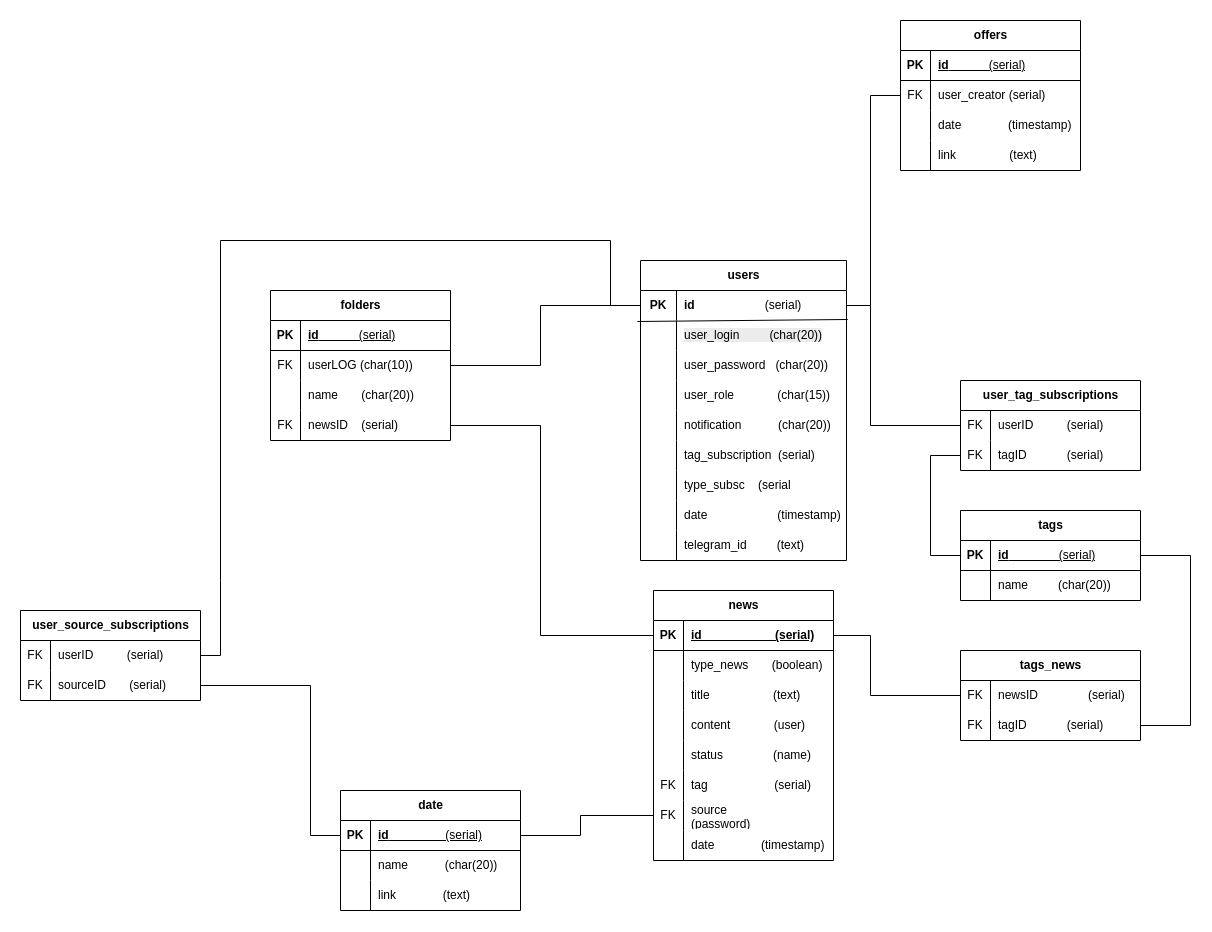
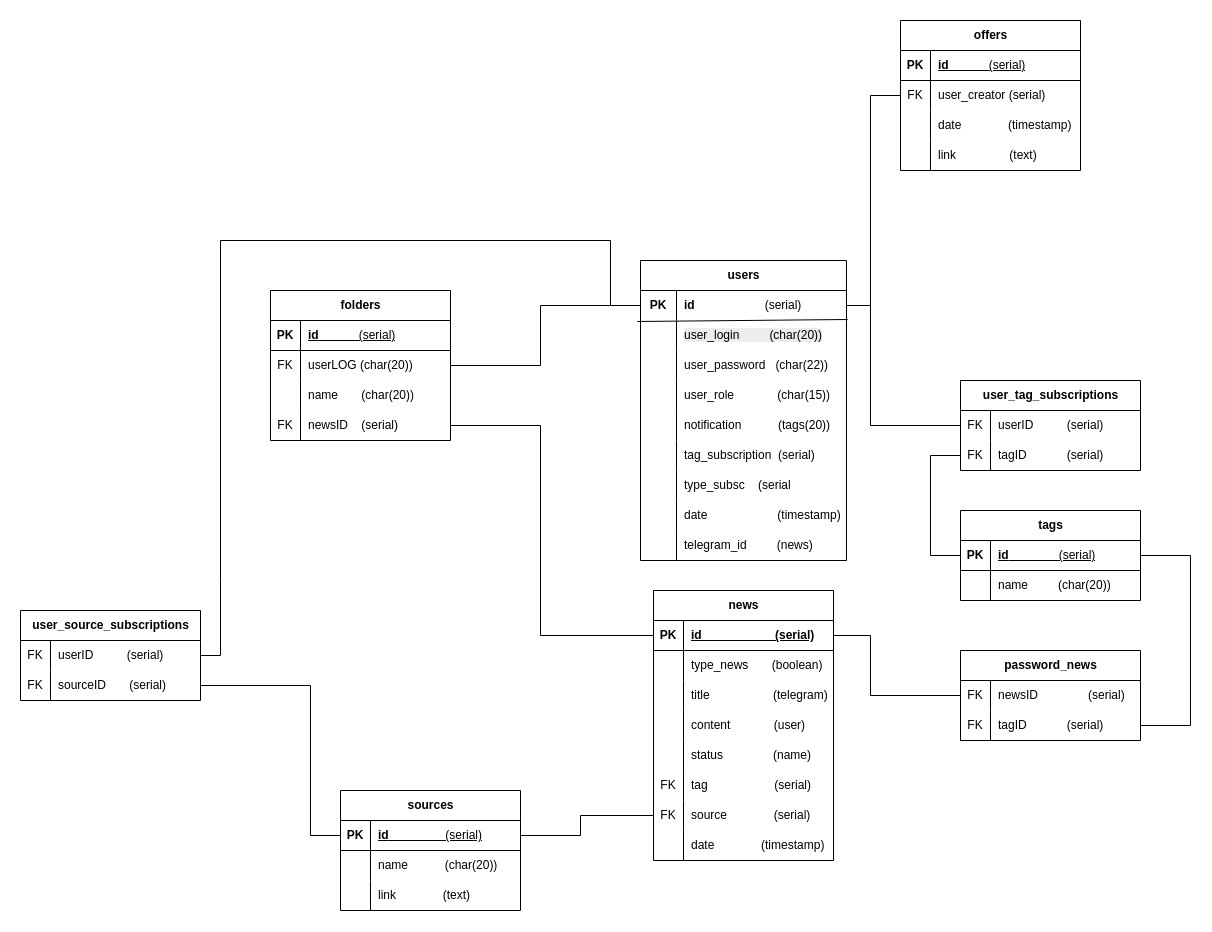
- <mxCell id="8" value="userLOG (char(10))&amp;nbsp; &amp;nbsp; &amp;nbsp; &amp;nbsp;" style="shape=partialRectangle;connectable=0;fillColor=none;top=0;left=0;bottom=0;right=0;align=left;spacingLeft=6;overflow=hidden;whiteSpace=wrap;html=1;" parent="6" vertex="1"><mxGeometry x="30" width="150" height="30" as="geometry"><mxRectangle width="150" height="30" as="alternateBounds" /></mxGeometry></mxCell>
+ <mxCell id="8" value="userLOG (char(20))&amp;nbsp; &amp;nbsp; &amp;nbsp; &amp;nbsp;" style="shape=partialRectangle;connectable=0;fillColor=none;top=0;left=0;bottom=0;right=0;align=left;spacingLeft=6;overflow=hidden;whiteSpace=wrap;html=1;" parent="6" vertex="1"><mxGeometry x="30" width="150" height="30" as="geometry"><mxRectangle width="150" height="30" as="alternateBounds" /></mxGeometry></mxCell>
- <mxCell id="24" value="user_password&amp;nbsp; &amp;nbsp;(char(20))" style="shape=partialRectangle;connectable=0;fillColor=none;top=0;left=0;bottom=0;right=0;align=left;spacingLeft=6;overflow=hidden;whiteSpace=wrap;html=1;" parent="22" vertex="1"><mxGeometry x="36" width="170" height="30" as="geometry"><mxRectangle width="170" height="30" as="alternateBounds" /></mxGeometry></mxCell>
+ <mxCell id="24" value="user_password&amp;nbsp; &amp;nbsp;(char(22))" style="shape=partialRectangle;connectable=0;fillColor=none;top=0;left=0;bottom=0;right=0;align=left;spacingLeft=6;overflow=hidden;whiteSpace=wrap;html=1;" parent="22" vertex="1"><mxGeometry x="36" width="170" height="30" as="geometry"><mxRectangle width="170" height="30" as="alternateBounds" /></mxGeometry></mxCell>
- <mxCell id="30" value="notification&amp;nbsp; &amp;nbsp; &amp;nbsp; &amp;nbsp; &amp;nbsp; &amp;nbsp;(char(20))" style="shape=partialRectangle;connectable=0;fillColor=none;top=0;left=0;bottom=0;right=0;align=left;spacingLeft=6;overflow=hidden;whiteSpace=wrap;html=1;" parent="28" vertex="1"><mxGeometry x="36" width="170" height="30" as="geometry"><mxRectangle width="170" height="30" as="alternateBounds" /></mxGeometry></mxCell>
+ <mxCell id="30" value="notification&amp;nbsp; &amp;nbsp; &amp;nbsp; &amp;nbsp; &amp;nbsp; &amp;nbsp;(tags(20))" style="shape=partialRectangle;connectable=0;fillColor=none;top=0;left=0;bottom=0;right=0;align=left;spacingLeft=6;overflow=hidden;whiteSpace=wrap;html=1;" parent="28" vertex="1"><mxGeometry x="36" width="170" height="30" as="geometry"><mxRectangle width="170" height="30" as="alternateBounds" /></mxGeometry></mxCell>
- <mxCell id="42" value="telegram_id&amp;nbsp; &amp;nbsp; &amp;nbsp; &amp;nbsp; &amp;nbsp;(text)" style="shape=partialRectangle;connectable=0;fillColor=none;top=0;left=0;bottom=0;right=0;align=left;spacingLeft=6;overflow=hidden;whiteSpace=wrap;html=1;" vertex="1" parent="40"><mxGeometry x="36" width="170" height="30" as="geometry"><mxRectangle width="170" height="30" as="alternateBounds" /></mxGeometry></mxCell>
+ <mxCell id="42" value="telegram_id&amp;nbsp; &amp;nbsp; &amp;nbsp; &amp;nbsp; &amp;nbsp;(news)" style="shape=partialRectangle;connectable=0;fillColor=none;top=0;left=0;bottom=0;right=0;align=left;spacingLeft=6;overflow=hidden;whiteSpace=wrap;html=1;" vertex="1" parent="40"><mxGeometry x="36" width="170" height="30" as="geometry"><mxRectangle width="170" height="30" as="alternateBounds" /></mxGeometry></mxCell>
- <mxCell id="86" value="tags_news" style="shape=table;startSize=30;container=1;collapsible=1;childLayout=tableLayout;fixedRows=1;rowLines=0;fontStyle=1;align=center;resizeLast=1;html=1;" parent="1" vertex="1"><mxGeometry x="960" y="650" width="180" height="90" as="geometry" /></mxCell>
+ <mxCell id="86" value="password_news" style="shape=table;startSize=30;container=1;collapsible=1;childLayout=tableLayout;fixedRows=1;rowLines=0;fontStyle=1;align=center;resizeLast=1;html=1;" parent="1" vertex="1"><mxGeometry x="960" y="650" width="180" height="90" as="geometry" /></mxCell>
- <mxCell id="60" value="title&amp;nbsp; &amp;nbsp; &amp;nbsp; &amp;nbsp; &amp;nbsp; &amp;nbsp; &amp;nbsp; &amp;nbsp; &amp;nbsp; &amp;nbsp;(text)" style="shape=partialRectangle;connectable=0;fillColor=none;top=0;left=0;bottom=0;right=0;align=left;spacingLeft=6;overflow=hidden;whiteSpace=wrap;html=1;" parent="58" vertex="1"><mxGeometry x="30" width="150" height="30" as="geometry"><mxRectangle width="150" height="30" as="alternateBounds" /></mxGeometry></mxCell>
+ <mxCell id="60" value="title&amp;nbsp; &amp;nbsp; &amp;nbsp; &amp;nbsp; &amp;nbsp; &amp;nbsp; &amp;nbsp; &amp;nbsp; &amp;nbsp; &amp;nbsp;(telegram)" style="shape=partialRectangle;connectable=0;fillColor=none;top=0;left=0;bottom=0;right=0;align=left;spacingLeft=6;overflow=hidden;whiteSpace=wrap;html=1;" parent="58" vertex="1"><mxGeometry x="30" width="150" height="30" as="geometry"><mxRectangle width="150" height="30" as="alternateBounds" /></mxGeometry></mxCell>
- <mxCell id="76" value="date" style="shape=table;startSize=30;container=1;collapsible=1;childLayout=tableLayout;fixedRows=1;rowLines=0;fontStyle=1;align=center;resizeLast=1;html=1;" parent="1" vertex="1"><mxGeometry y="790" width="180" height="120" as="geometry" x="340" /></mxCell>
+ <mxCell id="76" value="sources" style="shape=table;startSize=30;container=1;collapsible=1;childLayout=tableLayout;fixedRows=1;rowLines=0;fontStyle=1;align=center;resizeLast=1;html=1;" parent="1" vertex="1"><mxGeometry y="790" width="180" height="120" as="geometry" x="340" /></mxCell>
- <mxCell id="72" value="source&amp;nbsp; &amp;nbsp; &amp;nbsp; &amp;nbsp; &amp;nbsp; &amp;nbsp; &amp;nbsp; (password)" style="shape=partialRectangle;connectable=0;fillColor=none;top=0;left=0;bottom=0;right=0;align=left;spacingLeft=6;overflow=hidden;whiteSpace=wrap;html=1;" parent="70" vertex="1"><mxGeometry x="30" width="150" height="30" as="geometry"><mxRectangle width="150" height="30" as="alternateBounds" /></mxGeometry></mxCell>
+ <mxCell id="72" value="source&amp;nbsp; &amp;nbsp; &amp;nbsp; &amp;nbsp; &amp;nbsp; &amp;nbsp; &amp;nbsp; (serial)" style="shape=partialRectangle;connectable=0;fillColor=none;top=0;left=0;bottom=0;right=0;align=left;spacingLeft=6;overflow=hidden;whiteSpace=wrap;html=1;" parent="70" vertex="1"><mxGeometry x="30" width="150" height="30" as="geometry"><mxRectangle width="150" height="30" as="alternateBounds" /></mxGeometry></mxCell>
